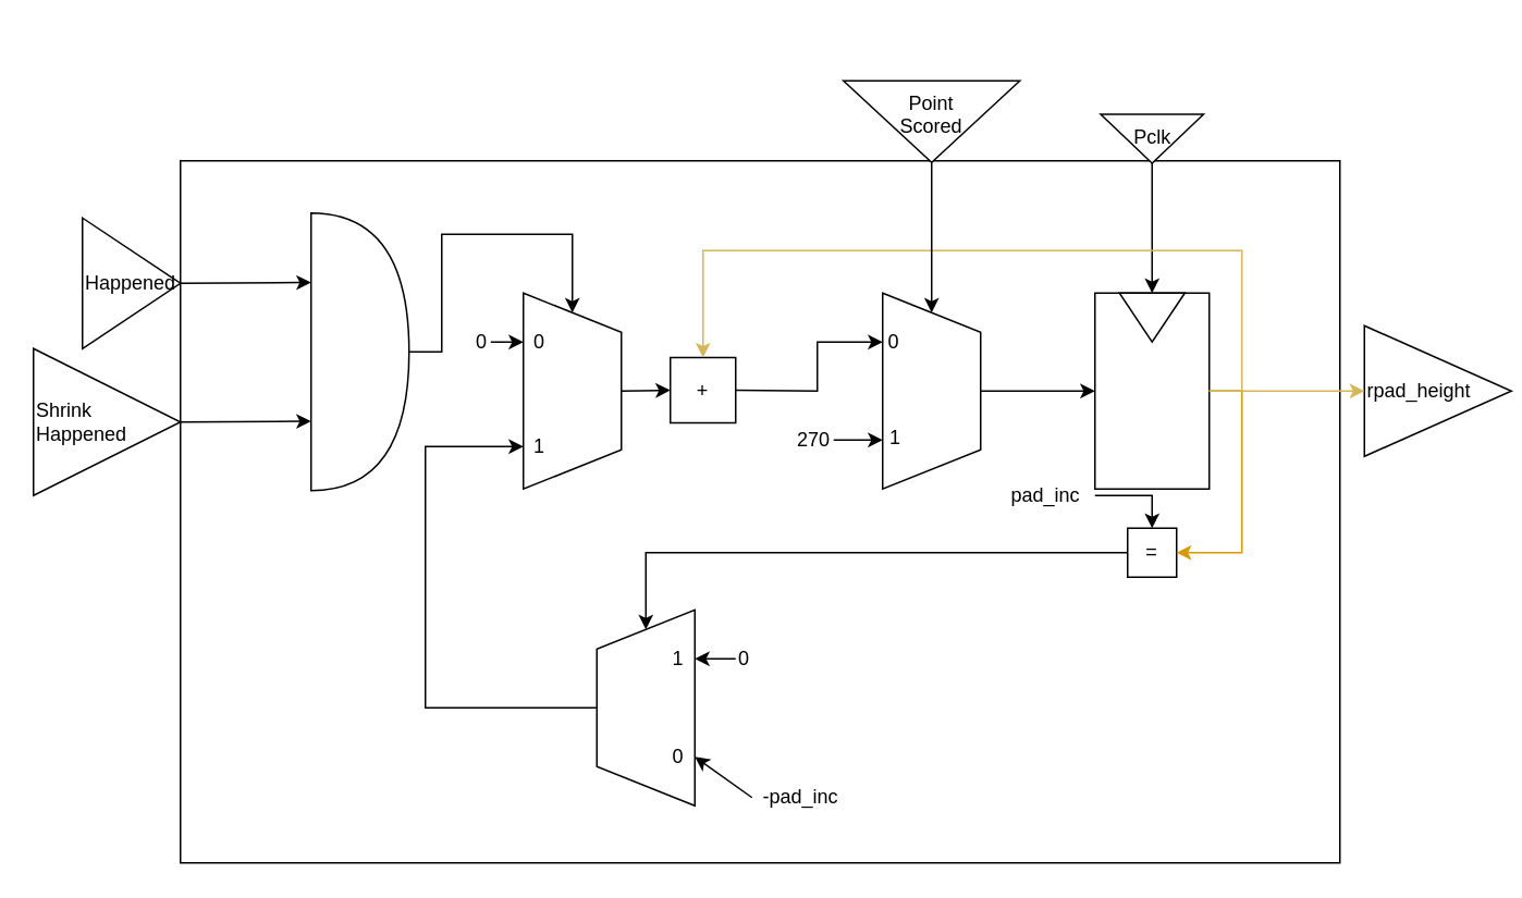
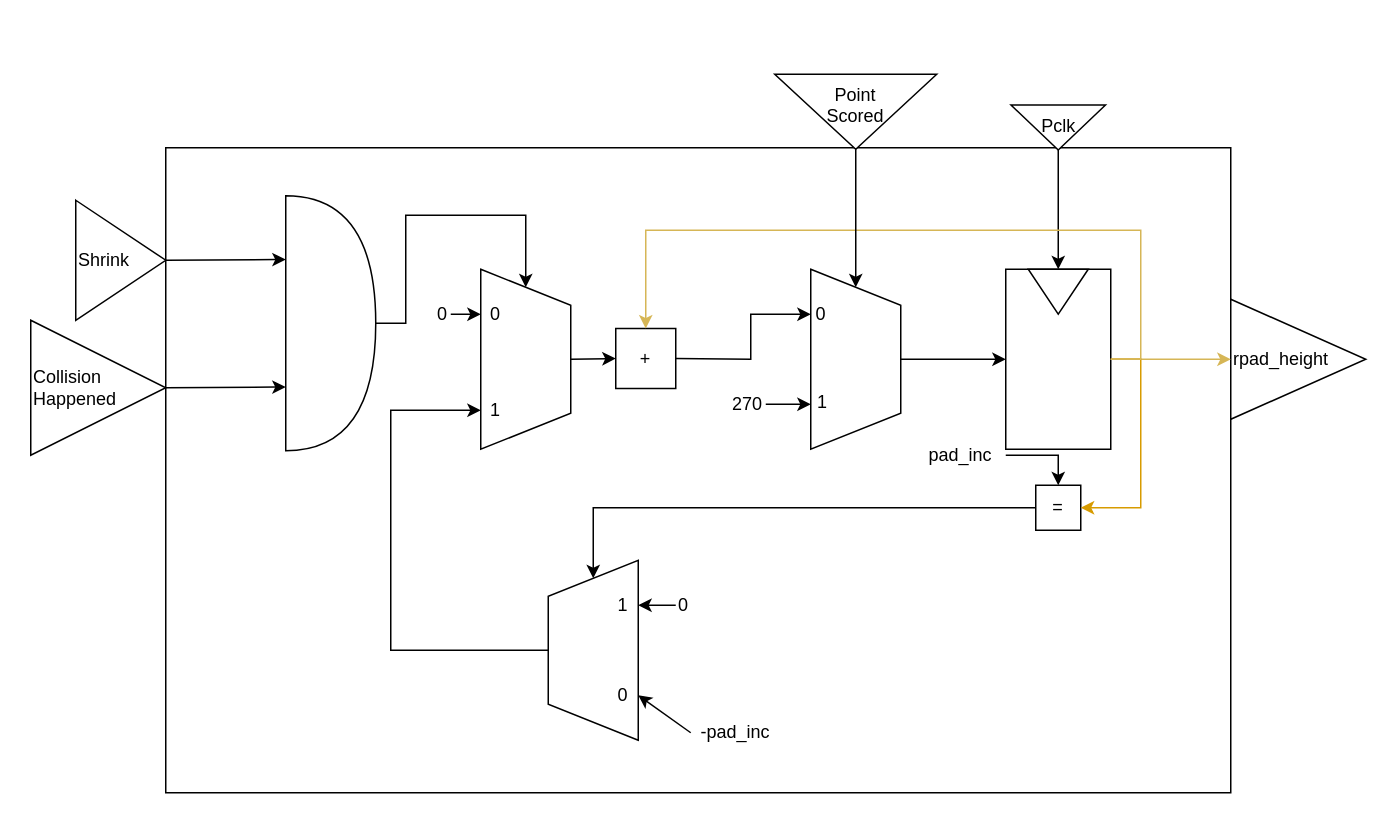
- <mxCell id="4" value="Happened" style="triangle;whiteSpace=wrap;html=1;align=left;" vertex="1" parent="1"><mxGeometry x="50" y="133" width="60" height="80" as="geometry" /></mxCell>
+ <mxCell id="4" value="Shrink" style="triangle;whiteSpace=wrap;html=1;align=left;" vertex="1" parent="1"><mxGeometry x="50" y="133" width="60" height="80" as="geometry" /></mxCell>
- <mxCell id="14" value="rpad_height" style="triangle;whiteSpace=wrap;html=1;align=left;" vertex="1" parent="1"><mxGeometry x="835" y="199" width="90" height="80" as="geometry" /></mxCell>
+ <mxCell id="14" value="rpad_height" style="triangle;whiteSpace=wrap;html=1;align=left;" vertex="1" parent="1"><mxGeometry x="820" y="199" width="90" height="80" as="geometry" /></mxCell>
- <mxCell id="3" value="Shrink&lt;br&gt;Happened" style="triangle;whiteSpace=wrap;html=1;align=left;" vertex="1" parent="1"><mxGeometry x="20" y="213" width="90" height="90" as="geometry" /></mxCell>
+ <mxCell id="3" value="Collision&lt;br&gt;Happened" style="triangle;whiteSpace=wrap;html=1;align=left;" vertex="1" parent="1"><mxGeometry x="20" y="213" width="90" height="90" as="geometry" /></mxCell>
